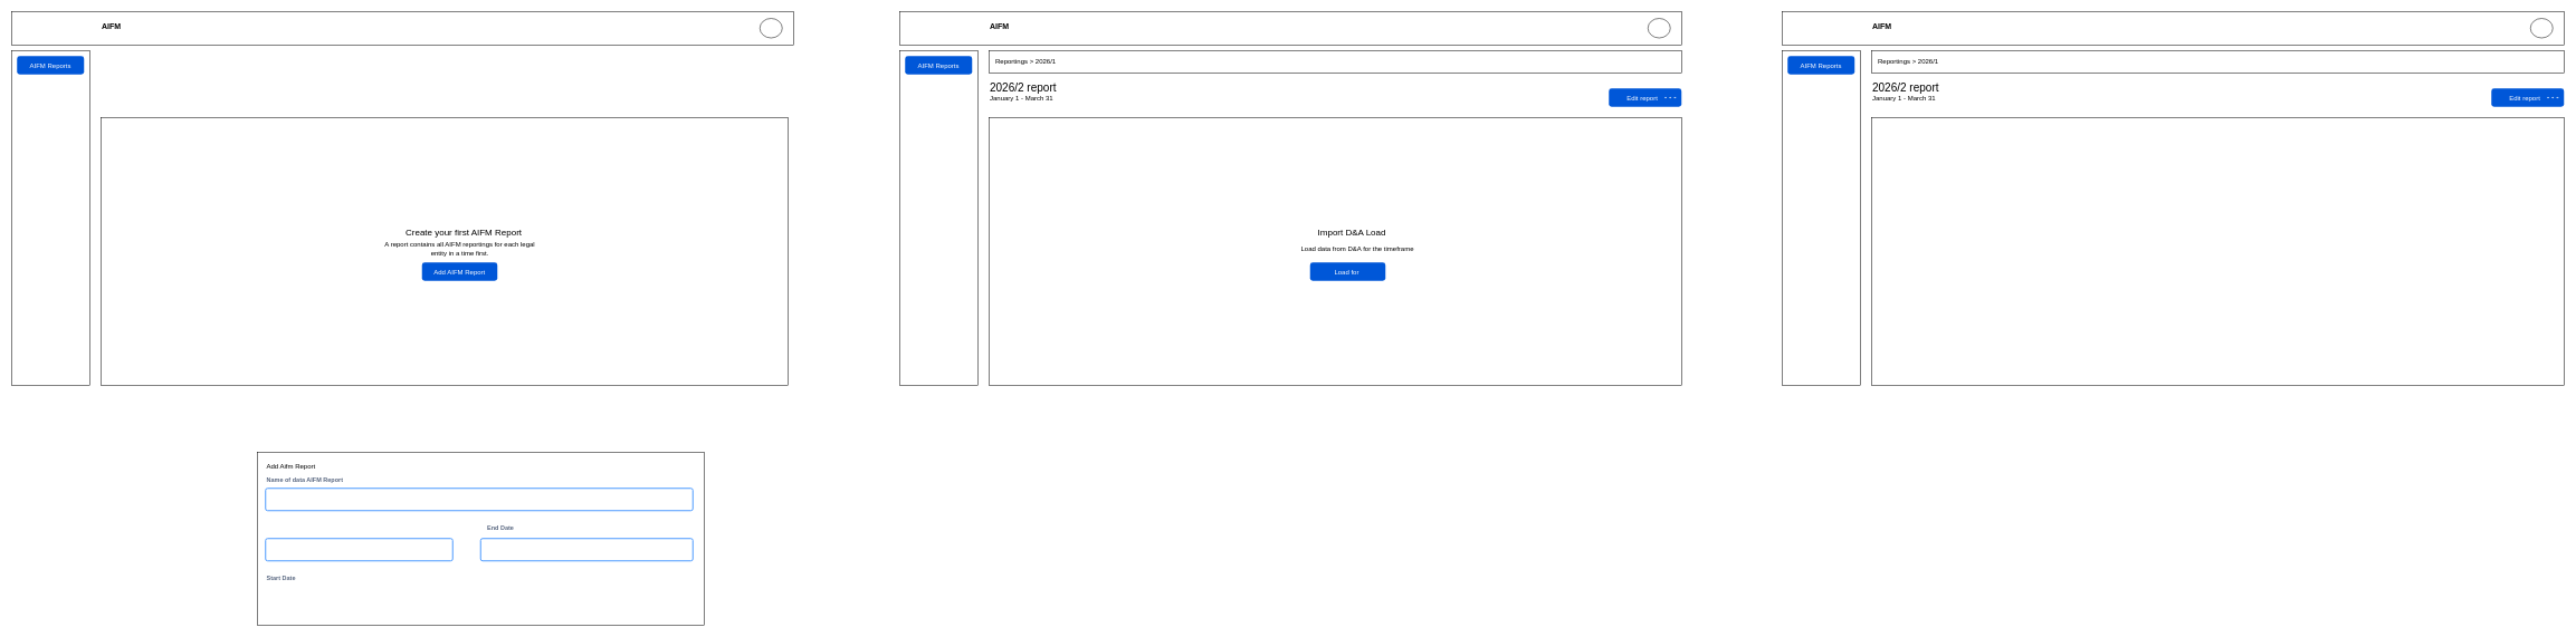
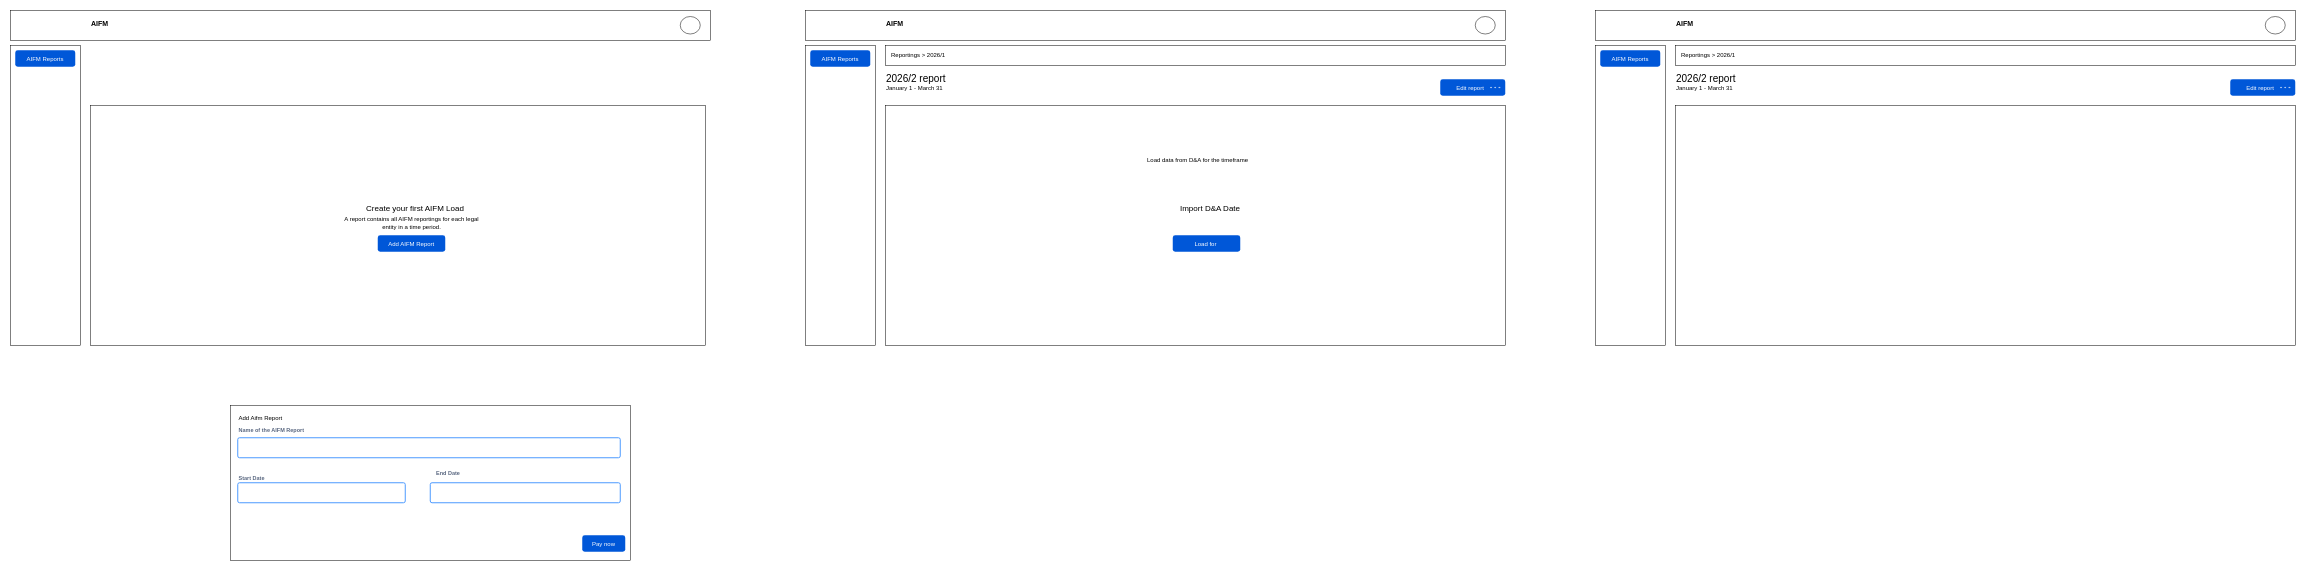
- <mxCell id="11" value="Create your first AIFM Report" style="text;html=1;align=center;verticalAlign=middle;whiteSpace=wrap;rounded=0;fillColor=none;fontSize=16;" vertex="1" parent="1"><mxGeometry x="690" y="400" width="280" height="30" as="geometry" /></mxCell>
+ <mxCell id="11" value="Create your first AIFM Load" style="text;html=1;align=center;verticalAlign=middle;whiteSpace=wrap;rounded=0;fillColor=none;fontSize=16;" vertex="1" parent="1"><mxGeometry x="690" y="400" width="280" height="30" as="geometry" /></mxCell>
- <mxCell id="21" value="Import D&amp;amp;A Load" style="text;html=1;align=center;verticalAlign=middle;whiteSpace=wrap;rounded=0;fillColor=none;fontSize=16;" vertex="1" parent="1"><mxGeometry x="2280" y="400" width="280" height="30" as="geometry" /></mxCell>
+ <mxCell id="21" value="Import D&amp;amp;A Date" style="text;html=1;align=center;verticalAlign=middle;whiteSpace=wrap;rounded=0;fillColor=none;fontSize=16;" vertex="1" parent="1"><mxGeometry x="2280" y="400" width="280" height="30" as="geometry" /></mxCell>
- <mxCell id="10" value="A report contains all AIFM reportings for each legal entity in a time first." style="text;html=1;align=center;verticalAlign=middle;whiteSpace=wrap;rounded=0;fillColor=none;fontSize=12;" vertex="1" parent="1"><mxGeometry x="682.5" y="430" width="280" height="30" as="geometry" /></mxCell>
+ <mxCell id="10" value="A report contains all AIFM reportings for each legal entity in a time period." style="text;html=1;align=center;verticalAlign=middle;whiteSpace=wrap;rounded=0;fillColor=none;fontSize=12;" vertex="1" parent="1"><mxGeometry x="682.5" y="430" width="280" height="30" as="geometry" /></mxCell>
- <mxCell id="20" value="Load data from D&amp;amp;A for the timeframe" style="text;html=1;align=center;verticalAlign=middle;whiteSpace=wrap;rounded=0;fillColor=none;fontSize=12;" vertex="1" parent="1"><mxGeometry x="2290" y="430" width="280" height="30" as="geometry" /></mxCell>
+ <mxCell id="20" value="Load data from D&amp;amp;A for the timeframe" style="text;html=1;align=center;verticalAlign=middle;whiteSpace=wrap;rounded=0;fillColor=none;fontSize=12;" vertex="1" parent="1"><mxGeometry x="2255" y="305" width="280" height="30" as="geometry" /></mxCell>
- <mxCell id="24" value="Name of data AIFM Report" style="fillColor=none;strokeColor=none;html=1;fontSize=11;fontStyle=0;align=left;fontColor=#596780;fontStyle=1;fontSize=11" vertex="1" parent="1"><mxGeometry x="475" y="850" width="240" height="20" as="geometry" /></mxCell>
+ <mxCell id="24" value="Name of the AIFM Report" style="fillColor=none;strokeColor=none;html=1;fontSize=11;fontStyle=0;align=left;fontColor=#596780;fontStyle=1;fontSize=11" vertex="1" parent="1"><mxGeometry x="475" y="850" width="240" height="20" as="geometry" /></mxCell>
- <mxCell id="26" value="Start Date" style="fillColor=none;strokeColor=none;html=1;fontSize=11;fontStyle=0;align=left;fontColor=#596780;fontStyle=1;fontSize=11" vertex="1" parent="1"><mxGeometry x="475" y="1025" width="240" height="20" as="geometry" /></mxCell>
+ <mxCell id="26" value="Start Date" style="fillColor=none;strokeColor=none;html=1;fontSize=11;fontStyle=0;align=left;fontColor=#596780;fontStyle=1;fontSize=11" vertex="1" parent="1"><mxGeometry x="475" y="945" width="240" height="20" as="geometry" /></mxCell>
+ <mxCell id="30" value="Pay now" style="rounded=1;fillColor=#0057D8;align=center;strokeColor=none;html=1;whiteSpace=wrap;fontColor=#ffffff;fontSize=12;sketch=0;" vertex="1" parent="1"><mxGeometry x="1164" y="1070" width="86" height="33" as="geometry" /></mxCell>
